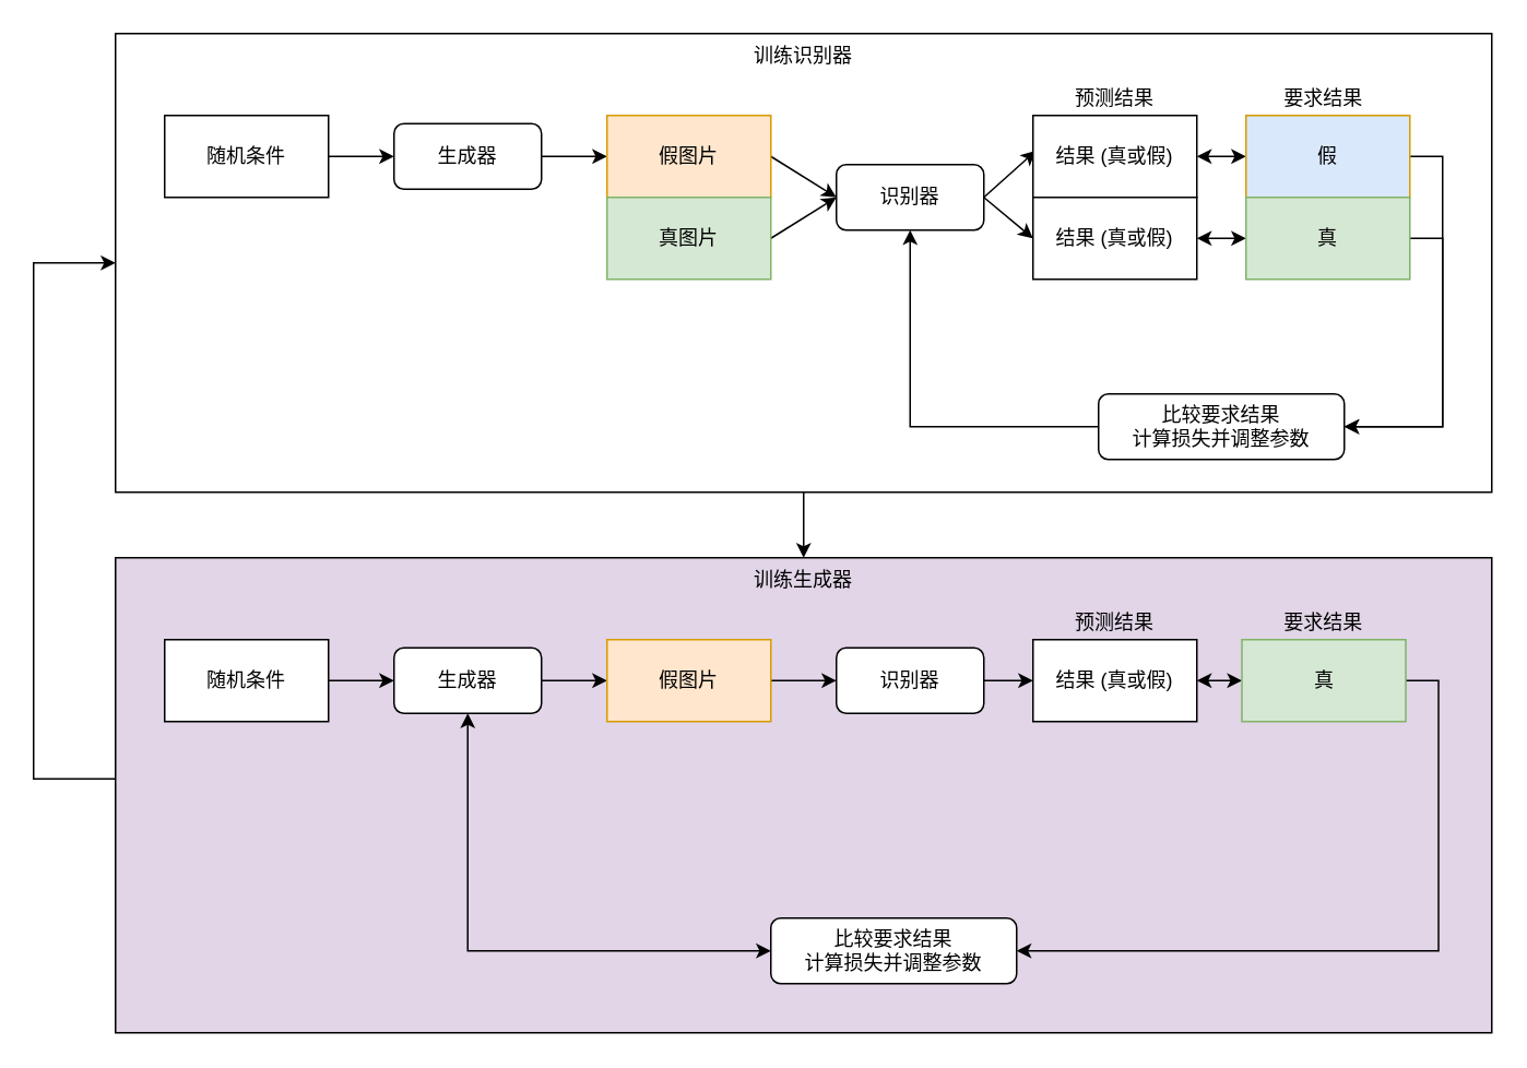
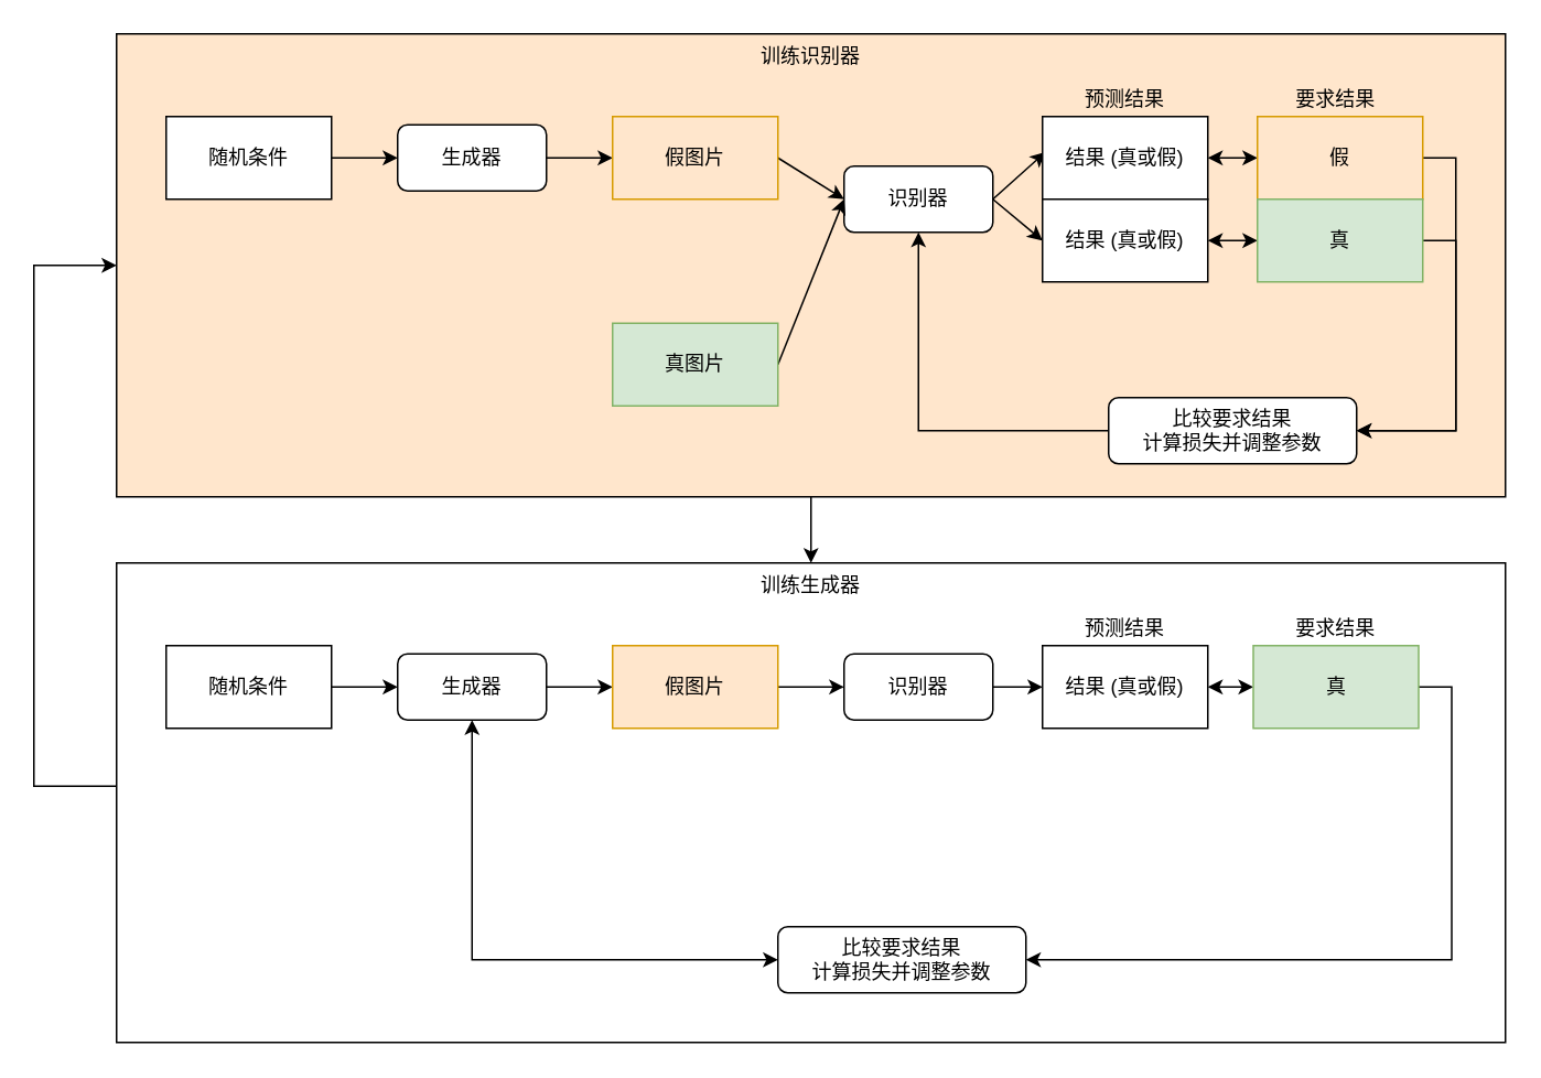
- <mxCell id="10" value="假" style="rounded=0;whiteSpace=wrap;html=1;fillColor=#dae8fc;strokeColor=#d79b00;" vertex="1" parent="1"><mxGeometry x="760" y="70" width="100" height="50" as="geometry" /></mxCell>
+ <mxCell id="10" value="假" style="rounded=0;whiteSpace=wrap;html=1;fillColor=#ffe6cc;strokeColor=#d79b00;" vertex="1" parent="1"><mxGeometry x="760" y="70" width="100" height="50" as="geometry" /></mxCell>
- <mxCell id="40" value="真图片" style="rounded=0;whiteSpace=wrap;html=1;fillColor=#d5e8d4;strokeColor=#82b366;" vertex="1" parent="1"><mxGeometry x="370" y="120" width="100" height="50" as="geometry" /></mxCell>
+ <mxCell id="40" value="真图片" style="rounded=0;whiteSpace=wrap;html=1;fillColor=#d5e8d4;strokeColor=#82b366;" vertex="1" parent="1"><mxGeometry x="370" y="195" width="100" height="50" as="geometry" /></mxCell>
- <mxCell id="3" value="训练识别器" style="rounded=0;whiteSpace=wrap;html=1;verticalAlign=top;" vertex="1" parent="1"><mxGeometry x="70" y="20" width="840" height="280" as="geometry" /></mxCell>
+ <mxCell id="3" value="训练识别器" style="rounded=0;whiteSpace=wrap;html=1;verticalAlign=top;fillColor=#ffe6cc;" vertex="1" parent="1"><mxGeometry x="70" y="20" width="840" height="280" as="geometry" /></mxCell>
- <mxCell id="15" value="训练生成器" style="rounded=0;whiteSpace=wrap;html=1;verticalAlign=top;fillColor=#e1d5e7;" vertex="1" parent="1"><mxGeometry x="70" y="340" width="840" height="290" as="geometry" /></mxCell>
+ <mxCell id="15" value="训练生成器" style="rounded=0;whiteSpace=wrap;html=1;verticalAlign=top;" vertex="1" parent="1"><mxGeometry x="70" y="340" width="840" height="290" as="geometry" /></mxCell>
